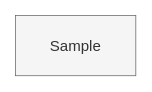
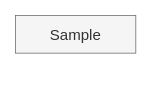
- <mxCell id="2" value="&lt;font style=&quot;font-size: 20px;&quot;&gt;Sample&lt;/font&gt;" style="rounded=0;whiteSpace=wrap;html=1;fillColor=#f5f5f5;strokeColor=#666666;fontColor=#333333;" parent="1" vertex="1"><mxGeometry x="20" y="20" width="160" height="80" as="geometry" /></mxCell>
+ <mxCell id="2" value="&lt;font style=&quot;font-size: 20px;&quot;&gt;Sample&lt;/font&gt;" style="rounded=0;whiteSpace=wrap;html=1;fillColor=#f5f5f5;strokeColor=#666666;fontColor=#333333;" parent="1" vertex="1"><mxGeometry x="20" y="20" width="160" height="50" as="geometry" /></mxCell>
